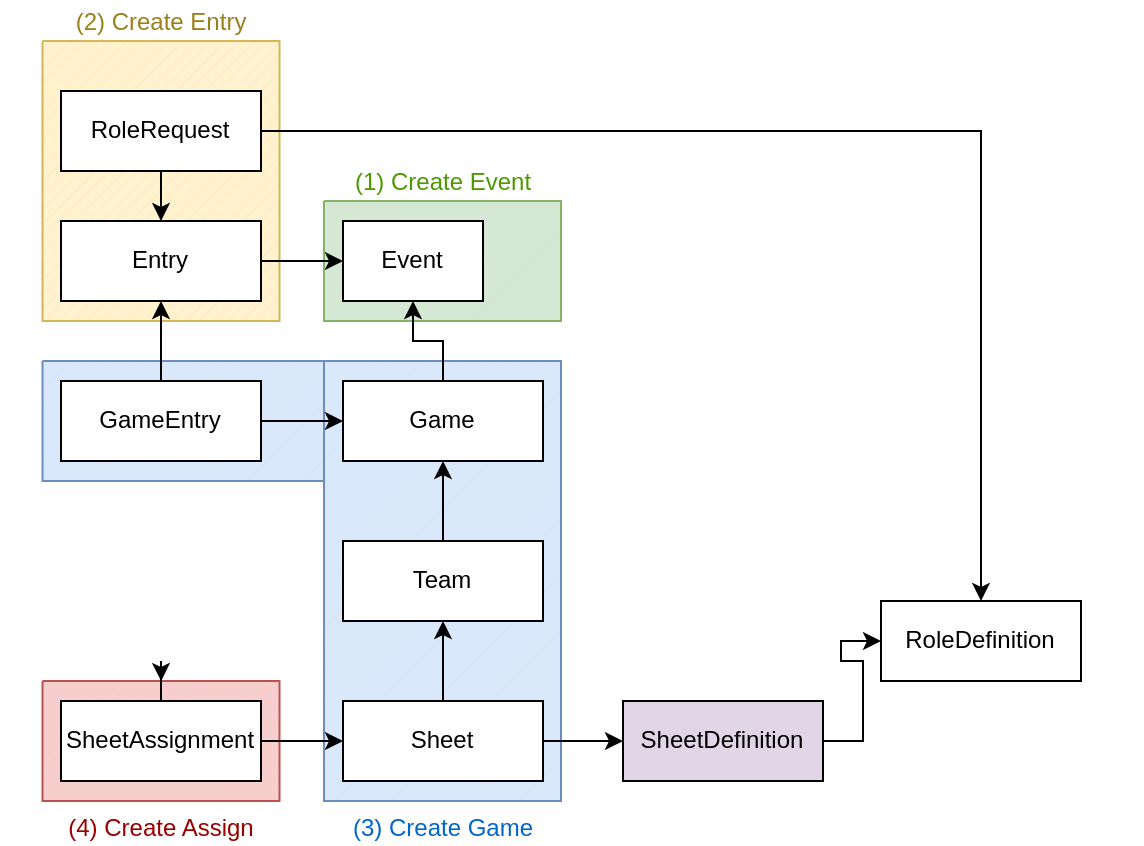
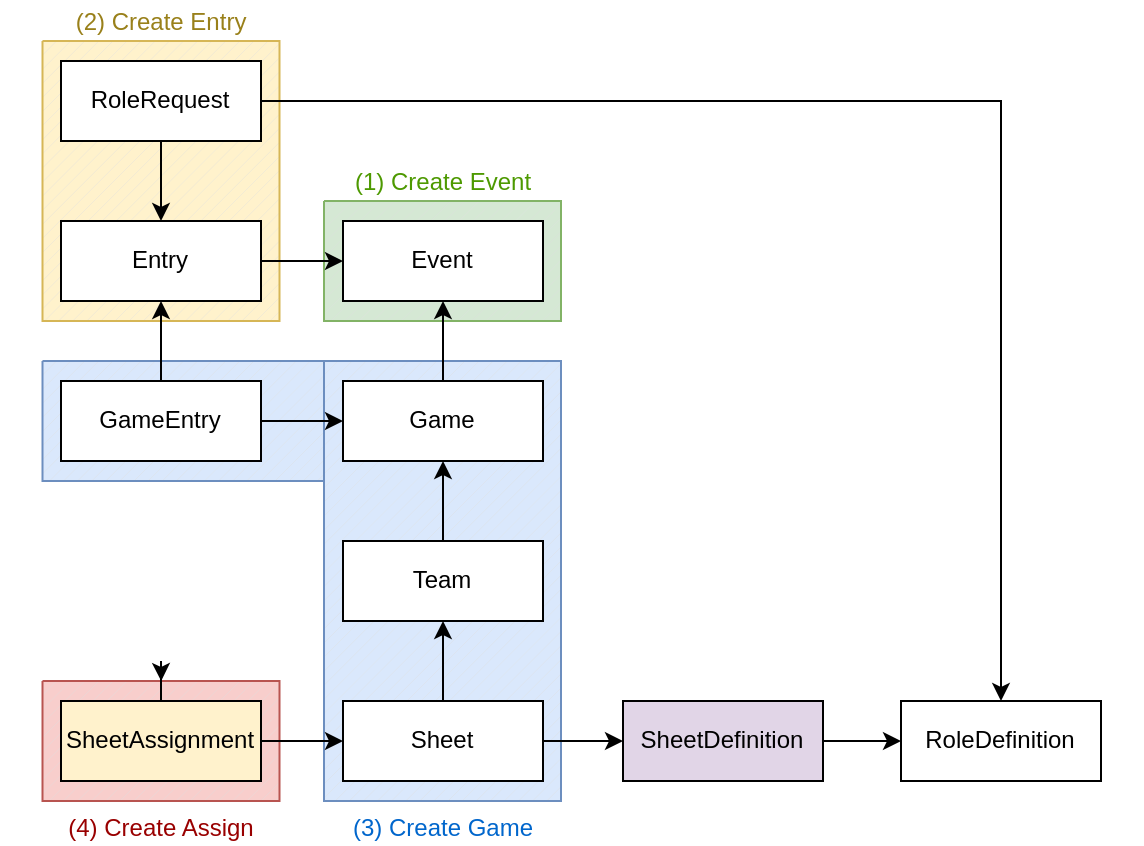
- <mxCell id="28" value="&lt;div&gt;RoleRequest&lt;/div&gt;" style="whiteSpace=wrap;html=1;align=center;" vertex="1" parent="1"><mxGeometry x="30" y="45" width="100" height="40" as="geometry" /></mxCell>
+ <mxCell id="28" value="&lt;div&gt;RoleRequest&lt;/div&gt;" style="whiteSpace=wrap;html=1;align=center;" vertex="1" parent="1"><mxGeometry x="30" y="30" width="100" height="40" as="geometry" /></mxCell>
- <mxCell id="9" value="&lt;div&gt;Event&lt;/div&gt;" style="whiteSpace=wrap;html=1;align=center;" vertex="1" parent="1"><mxGeometry x="171" y="110" width="70" height="40" as="geometry" /></mxCell>
+ <mxCell id="9" value="&lt;div&gt;Event&lt;/div&gt;" style="whiteSpace=wrap;html=1;align=center;" vertex="1" parent="1"><mxGeometry x="171" y="110" width="100" height="40" as="geometry" /></mxCell>
- <mxCell id="25" value="RoleDefinition" style="whiteSpace=wrap;html=1;align=center;" vertex="1" parent="1"><mxGeometry x="440" y="300" width="100" height="40" as="geometry" /></mxCell>
+ <mxCell id="25" value="RoleDefinition" style="whiteSpace=wrap;html=1;align=center;" vertex="1" parent="1"><mxGeometry x="450" y="350" width="100" height="40" as="geometry" /></mxCell>
- <mxCell id="24" value="SheetAssignment" style="whiteSpace=wrap;html=1;align=center;" vertex="1" parent="1"><mxGeometry x="30" y="350" width="100" height="40" as="geometry" /></mxCell>
+ <mxCell id="24" value="SheetAssignment" style="whiteSpace=wrap;html=1;align=center;fillColor=#fff2cc;" vertex="1" parent="1"><mxGeometry x="30" y="350" width="100" height="40" as="geometry" /></mxCell>
